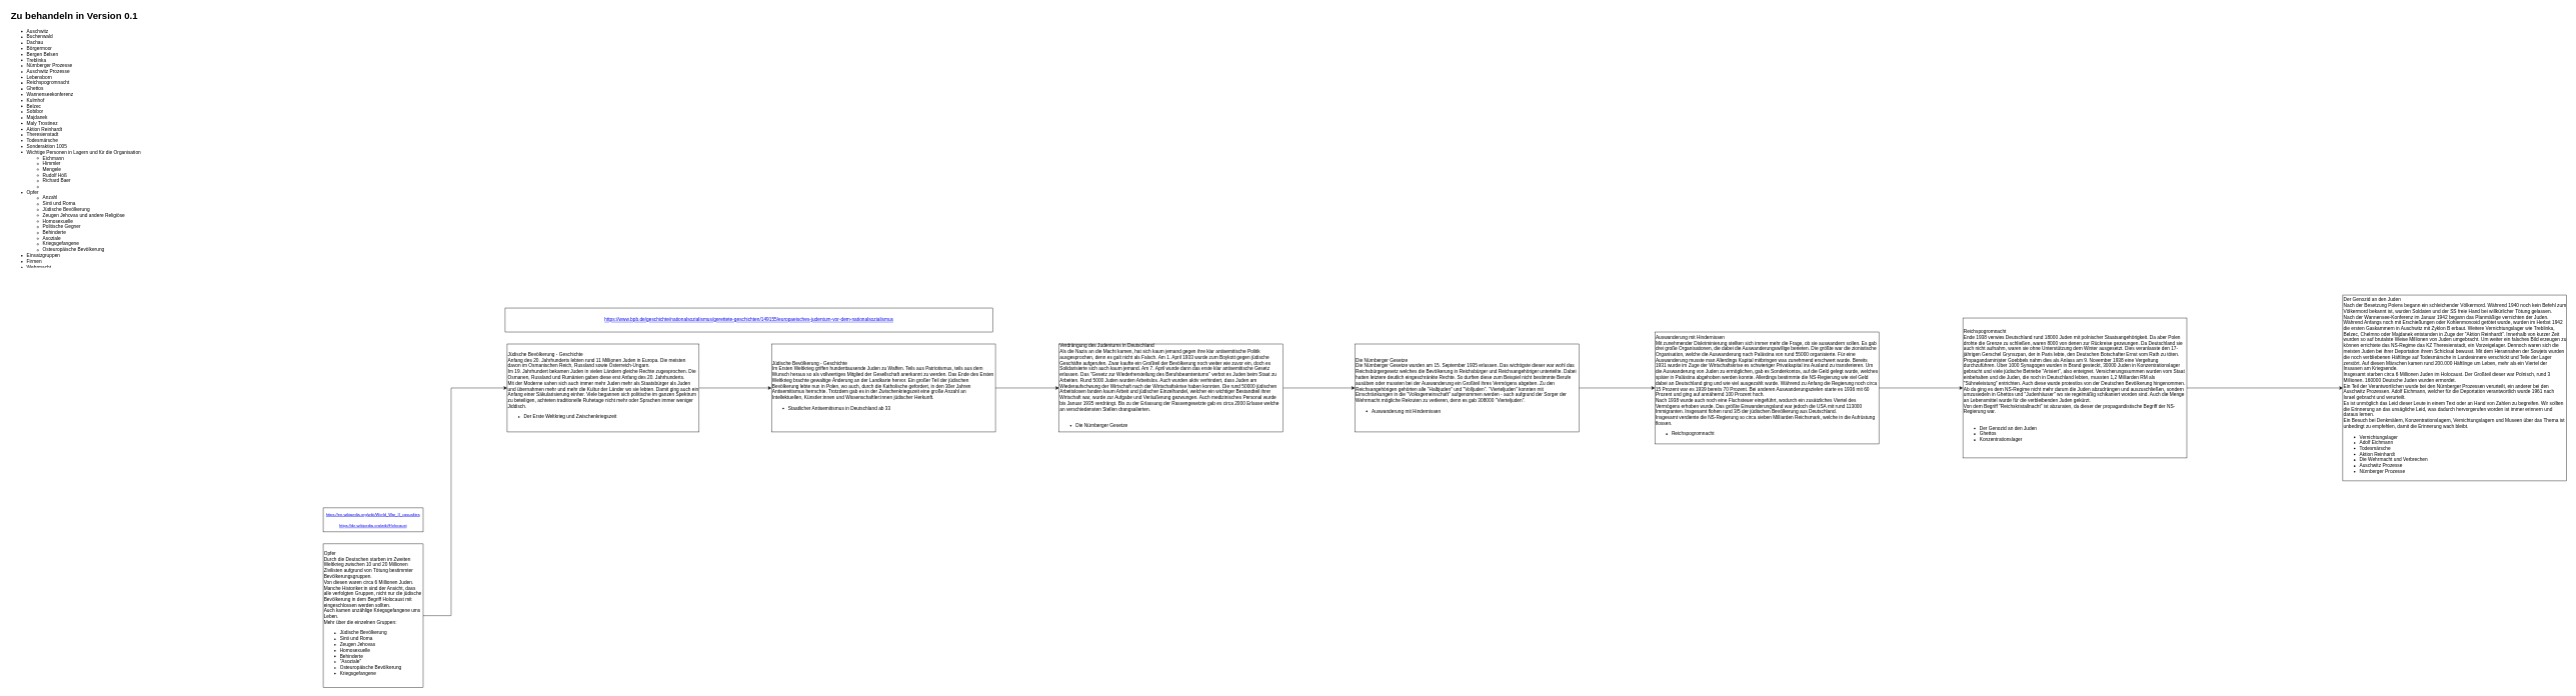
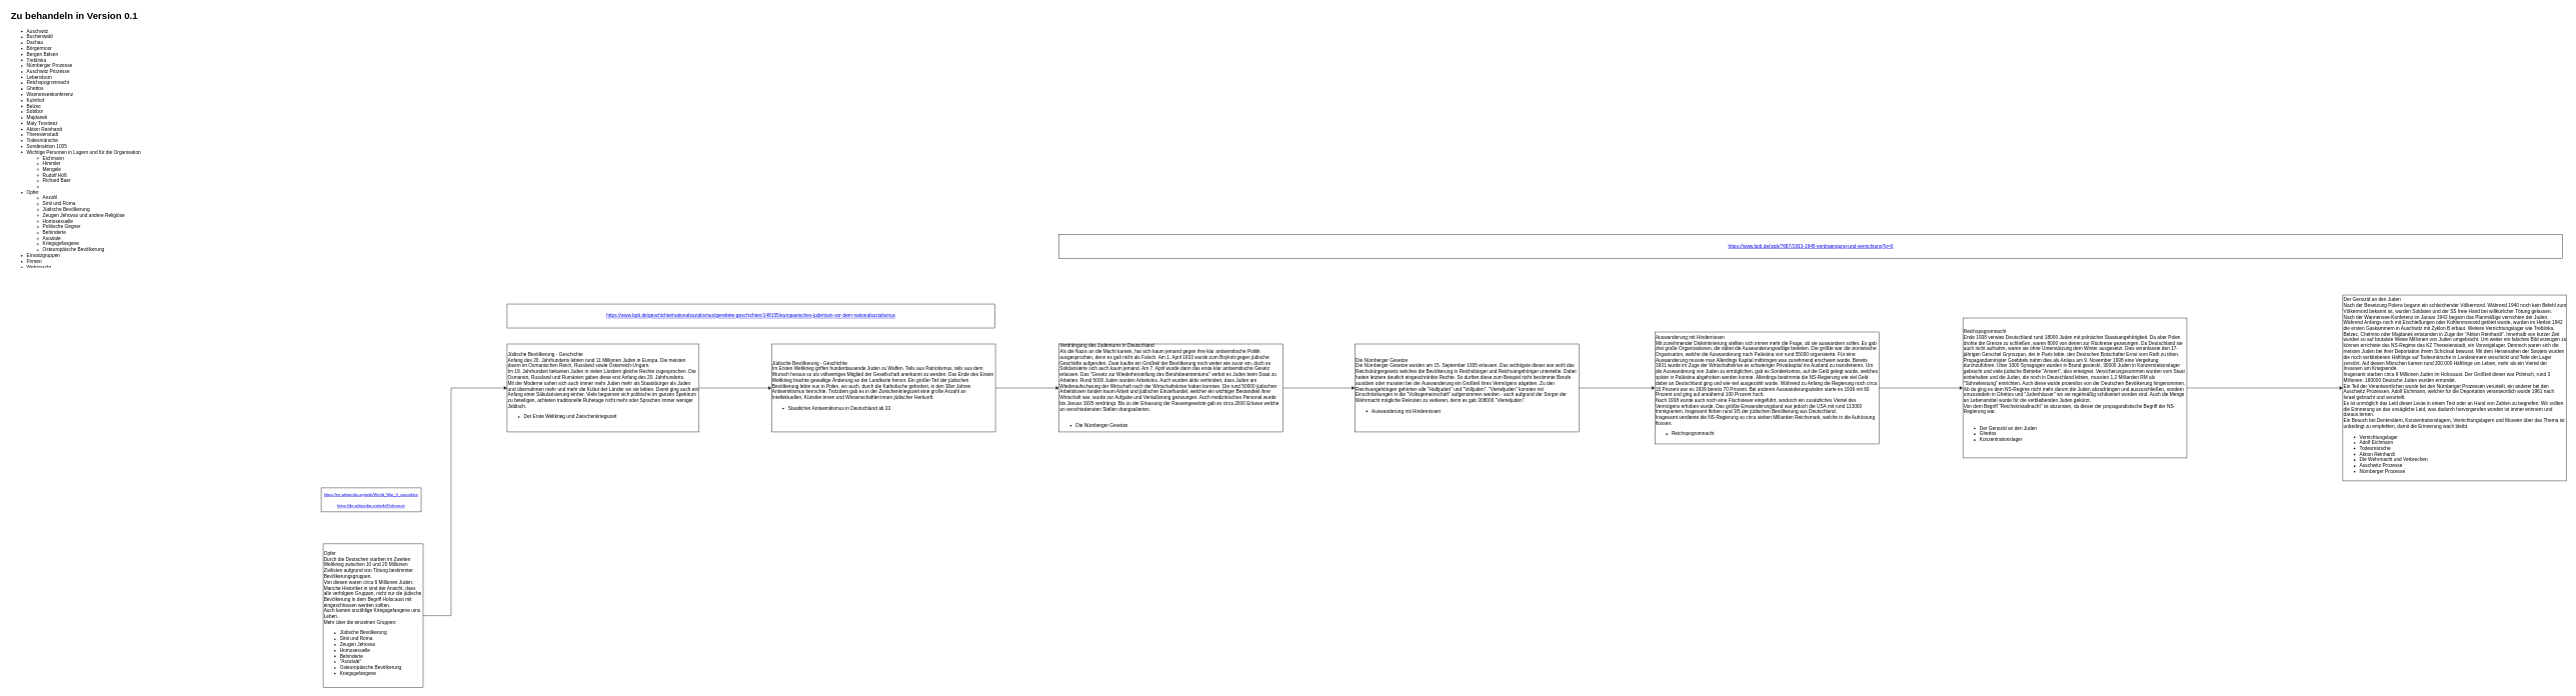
+ <mxCell id="20" value="&lt;a href=&quot;https://www.bpb.de/izpb/7687/1933-1945-verdraengung-und-vernichtung?p=0&quot;&gt;https://www.bpb.de/izpb/7687/1933-1945-verdraengung-und-vernichtung?p=0&lt;/a&gt;" style="rounded=0;whiteSpace=wrap;html=1;" vertex="1" parent="1"><mxGeometry x="2646" y="586" width="3760" height="60" as="geometry" /></mxCell>
- <mxCell id="10" value="&lt;a href=&quot;https://www.bpb.de/geschichte/nationalsozialismus/gerettete-geschichten/149155/europaeisches-judentum-vor-dem-nationalsozialismus&quot;&gt;https://www.bpb.de/geschichte/nationalsozialismus/gerettete-geschichten/149155/europaeisches-judentum-vor-dem-nationalsozialismus&lt;/a&gt;" style="rounded=0;whiteSpace=wrap;html=1;" vertex="1" parent="1"><mxGeometry x="1261" y="770" width="1220" height="60" as="geometry" /></mxCell>
+ <mxCell id="10" value="&lt;a href=&quot;https://www.bpb.de/geschichte/nationalsozialismus/gerettete-geschichten/149155/europaeisches-judentum-vor-dem-nationalsozialismus&quot;&gt;https://www.bpb.de/geschichte/nationalsozialismus/gerettete-geschichten/149155/europaeisches-judentum-vor-dem-nationalsozialismus&lt;/a&gt;" style="rounded=0;whiteSpace=wrap;html=1;" vertex="1" parent="1"><mxGeometry x="1266" y="760" width="1220" height="60" as="geometry" /></mxCell>
- <mxCell id="9" value="&lt;font style=&quot;font-size: 10px&quot;&gt;&lt;a href=&quot;https://de.wikipedia.org/wiki/Holocaust&quot;&gt;https://en.wikipedia.org/wiki/World_War_II_casualties&lt;/a&gt;&lt;br style=&quot;text-align: left&quot;&gt;&lt;br&gt;&lt;a href=&quot;https://de.wikipedia.org/wiki/Holocaust&quot;&gt;https://de.wikipedia.org/wiki/Holocaust&lt;/a&gt;&lt;br&gt;&lt;/font&gt;" style="rounded=0;whiteSpace=wrap;html=1;" vertex="1" parent="1"><mxGeometry x="806" y="1270" width="250" height="60" as="geometry" /></mxCell>
+ <mxCell id="9" value="&lt;font style=&quot;font-size: 10px&quot;&gt;&lt;a href=&quot;https://de.wikipedia.org/wiki/Holocaust&quot;&gt;https://en.wikipedia.org/wiki/World_War_II_casualties&lt;/a&gt;&lt;br style=&quot;text-align: left&quot;&gt;&lt;br&gt;&lt;a href=&quot;https://de.wikipedia.org/wiki/Holocaust&quot;&gt;https://de.wikipedia.org/wiki/Holocaust&lt;/a&gt;&lt;br&gt;&lt;/font&gt;" style="rounded=0;whiteSpace=wrap;html=1;" vertex="1" parent="1"><mxGeometry x="801" y="1220" width="250" height="60" as="geometry" /></mxCell>
